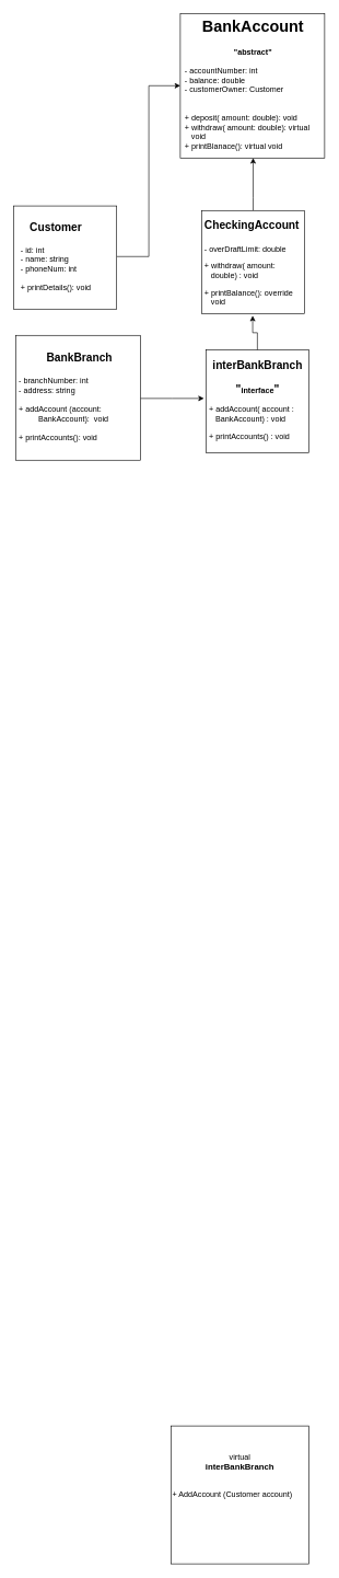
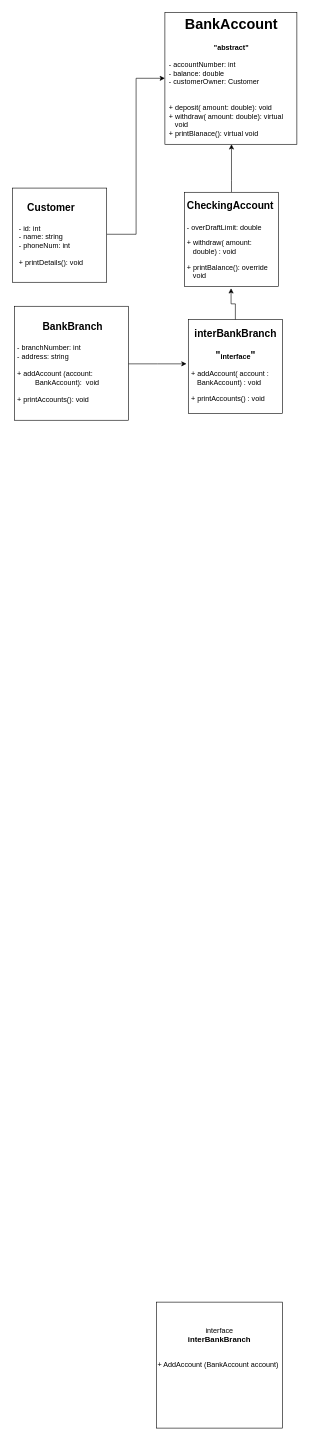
- <mxCell id="3" value="virtual&lt;div&gt;&lt;b&gt;&lt;font style=&quot;font-size: 13px;&quot;&gt;interBankBranch&lt;/font&gt;&lt;/b&gt;&lt;/div&gt;" style="text;html=1;align=center;verticalAlign=middle;whiteSpace=wrap;rounded=0;" vertex="1" parent="1"><mxGeometry x="260" y="2210" width="210" height="30" as="geometry" /></mxCell>
+ <mxCell id="3" value="interface&lt;div&gt;&lt;b&gt;&lt;font style=&quot;font-size: 13px;&quot;&gt;interBankBranch&lt;/font&gt;&lt;/b&gt;&lt;/div&gt;" style="text;html=1;align=center;verticalAlign=middle;whiteSpace=wrap;rounded=0;" vertex="1" parent="1"><mxGeometry x="260" y="2210" width="210" height="30" as="geometry" /></mxCell>
- <mxCell id="4" value="+ AddAccount (Customer account)" style="text;html=1;align=left;verticalAlign=middle;whiteSpace=wrap;rounded=0;" vertex="1" parent="1"><mxGeometry x="260" y="2260" width="210" height="30" as="geometry" /></mxCell>
+ <mxCell id="4" value="+ AddAccount (BankAccount account)" style="text;html=1;align=left;verticalAlign=middle;whiteSpace=wrap;rounded=0;" vertex="1" parent="1"><mxGeometry x="260" y="2260" width="210" height="30" as="geometry" /></mxCell>
